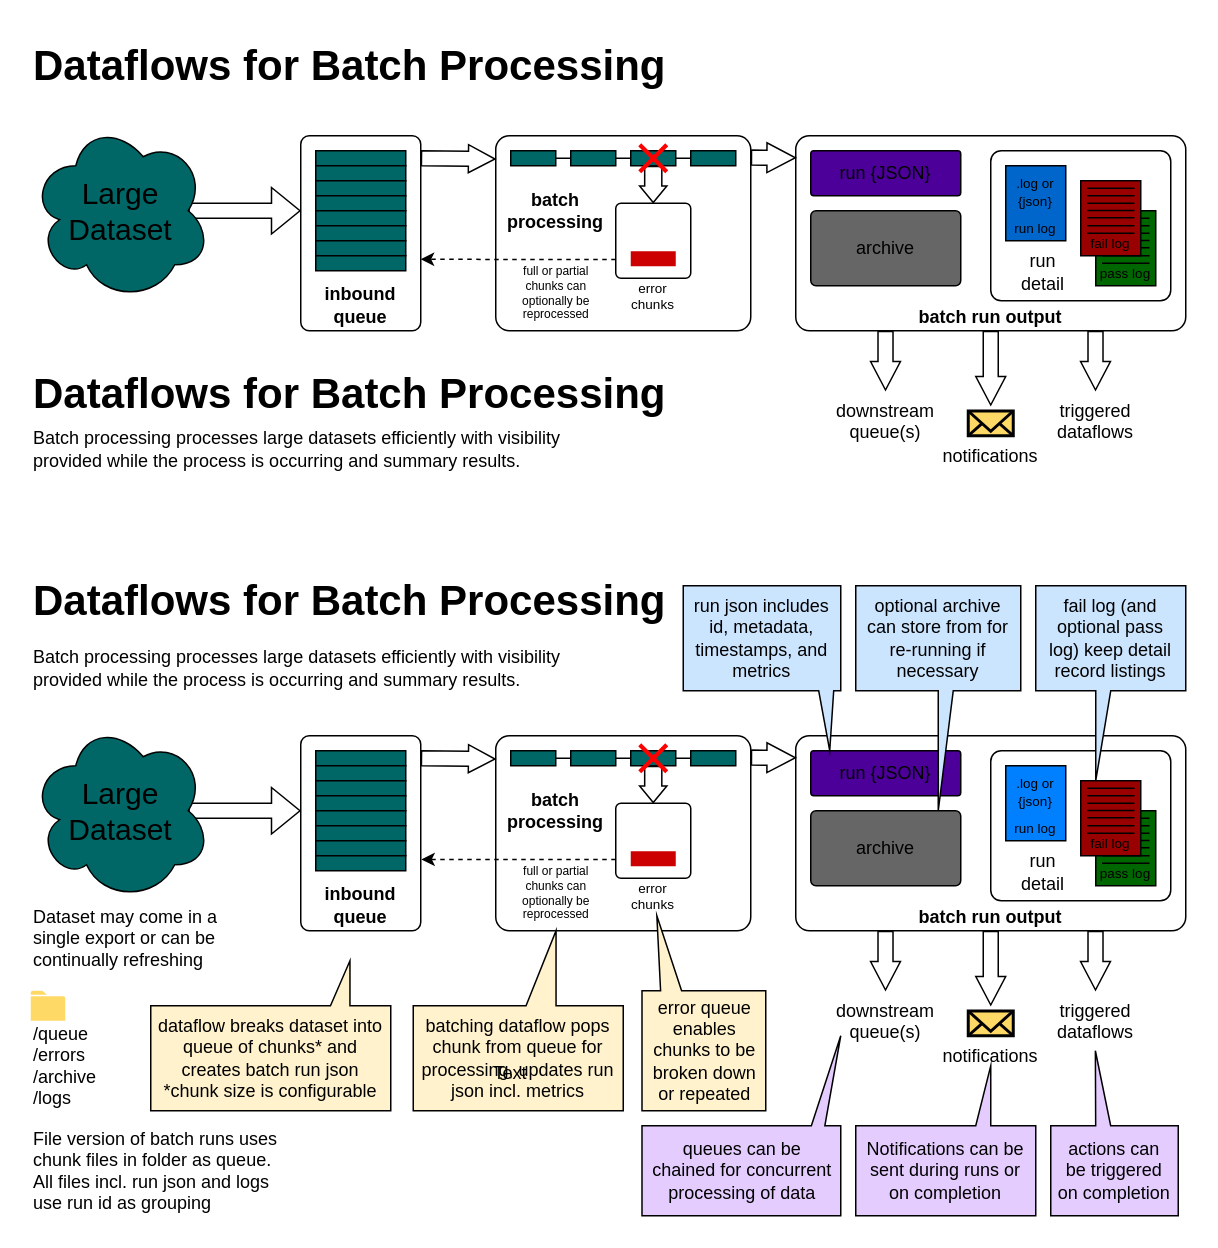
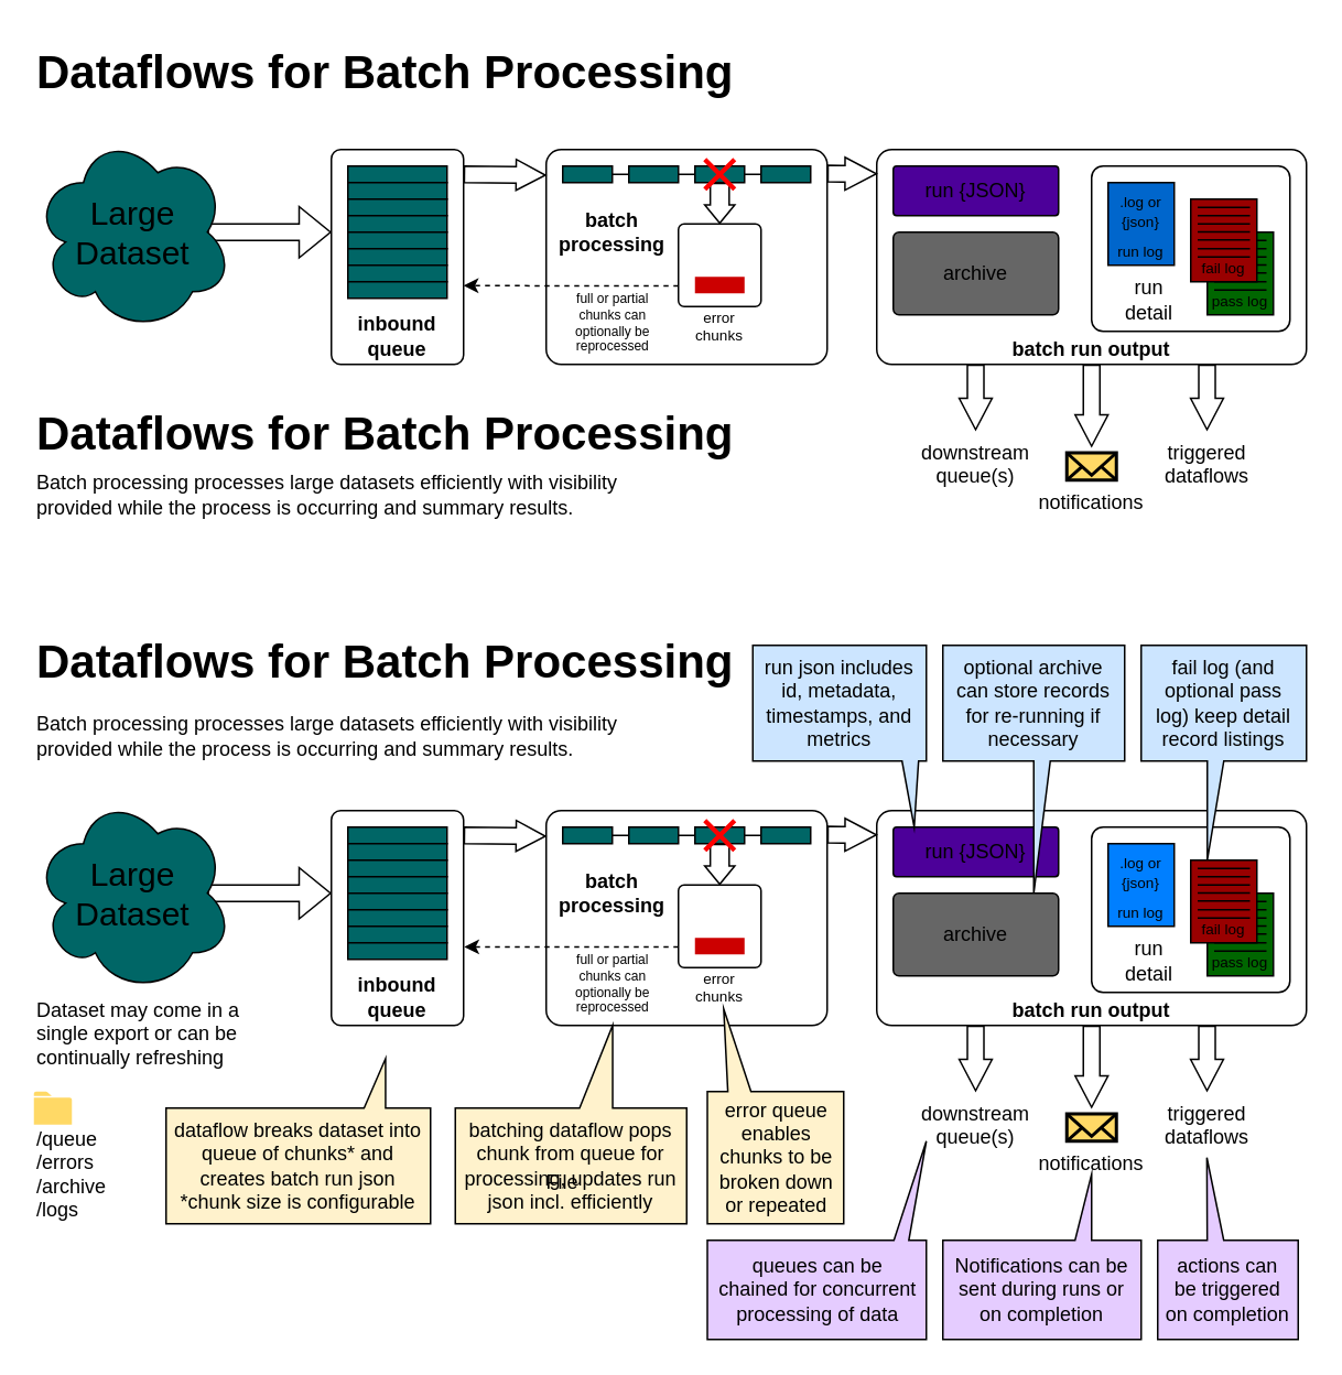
- <mxCell id="142" value="optional archive can store from for re-running if necessary" style="shape=callout;whiteSpace=wrap;html=1;perimeter=calloutPerimeter;position2=0.5;direction=east;size=80;position=0.5;spacing=6;fillColor=#CCE5FF;fontColor=#000000;rounded=0;shadow=0;base=10;" vertex="1" parent="70"><mxGeometry x="550" y="10" width="110" height="150" as="geometry" /></mxCell>
+ <mxCell id="142" value="optional archive can store records for re-running if necessary" style="shape=callout;whiteSpace=wrap;html=1;perimeter=calloutPerimeter;position2=0.5;direction=east;size=80;position=0.5;spacing=6;fillColor=#CCE5FF;fontColor=#000000;rounded=0;shadow=0;base=10;" vertex="1" parent="70"><mxGeometry x="550" y="10" width="110" height="150" as="geometry" /></mxCell>
- <mxCell id="139" value="batching dataflow pops chunk from queue for processing, updates run json incl. metrics" style="shape=callout;whiteSpace=wrap;html=1;perimeter=calloutPerimeter;position2=0.32;direction=west;size=50;position=0.32;spacing=6;fillColor=#FFF2CC;fontColor=#000000;rounded=0;shadow=0;" vertex="1" parent="70"><mxGeometry x="255" y="240" width="140" height="120" as="geometry" /></mxCell>
+ <mxCell id="139" value="batching dataflow pops chunk from queue for processing, updates run json incl. efficiently" style="shape=callout;whiteSpace=wrap;html=1;perimeter=calloutPerimeter;position2=0.32;direction=west;size=50;position=0.32;spacing=6;fillColor=#FFF2CC;fontColor=#000000;rounded=0;shadow=0;" vertex="1" parent="70"><mxGeometry x="255" y="240" width="140" height="120" as="geometry" /></mxCell>
- <mxCell id="149" value="Text" style="text;html=1;strokeColor=none;fillColor=none;align=center;verticalAlign=middle;whiteSpace=wrap;rounded=0;" vertex="1" parent="70"><mxGeometry x="290" y="320" width="60" height="30" as="geometry" /></mxCell>
+ <mxCell id="149" value="File" style="text;html=1;strokeColor=none;fillColor=none;align=center;verticalAlign=middle;whiteSpace=wrap;rounded=0;" vertex="1" parent="70"><mxGeometry x="290" y="320" width="60" height="30" as="geometry" /></mxCell>
- <mxCell id="150" value="File version of batch runs uses chunk files in folder as queue.&amp;nbsp; All files incl. run json and logs use run id as grouping" style="text;html=1;strokeColor=none;fillColor=none;align=left;verticalAlign=middle;whiteSpace=wrap;rounded=0;" vertex="1" parent="70"><mxGeometry y="370" width="170" height="60" as="geometry" /></mxCell>
